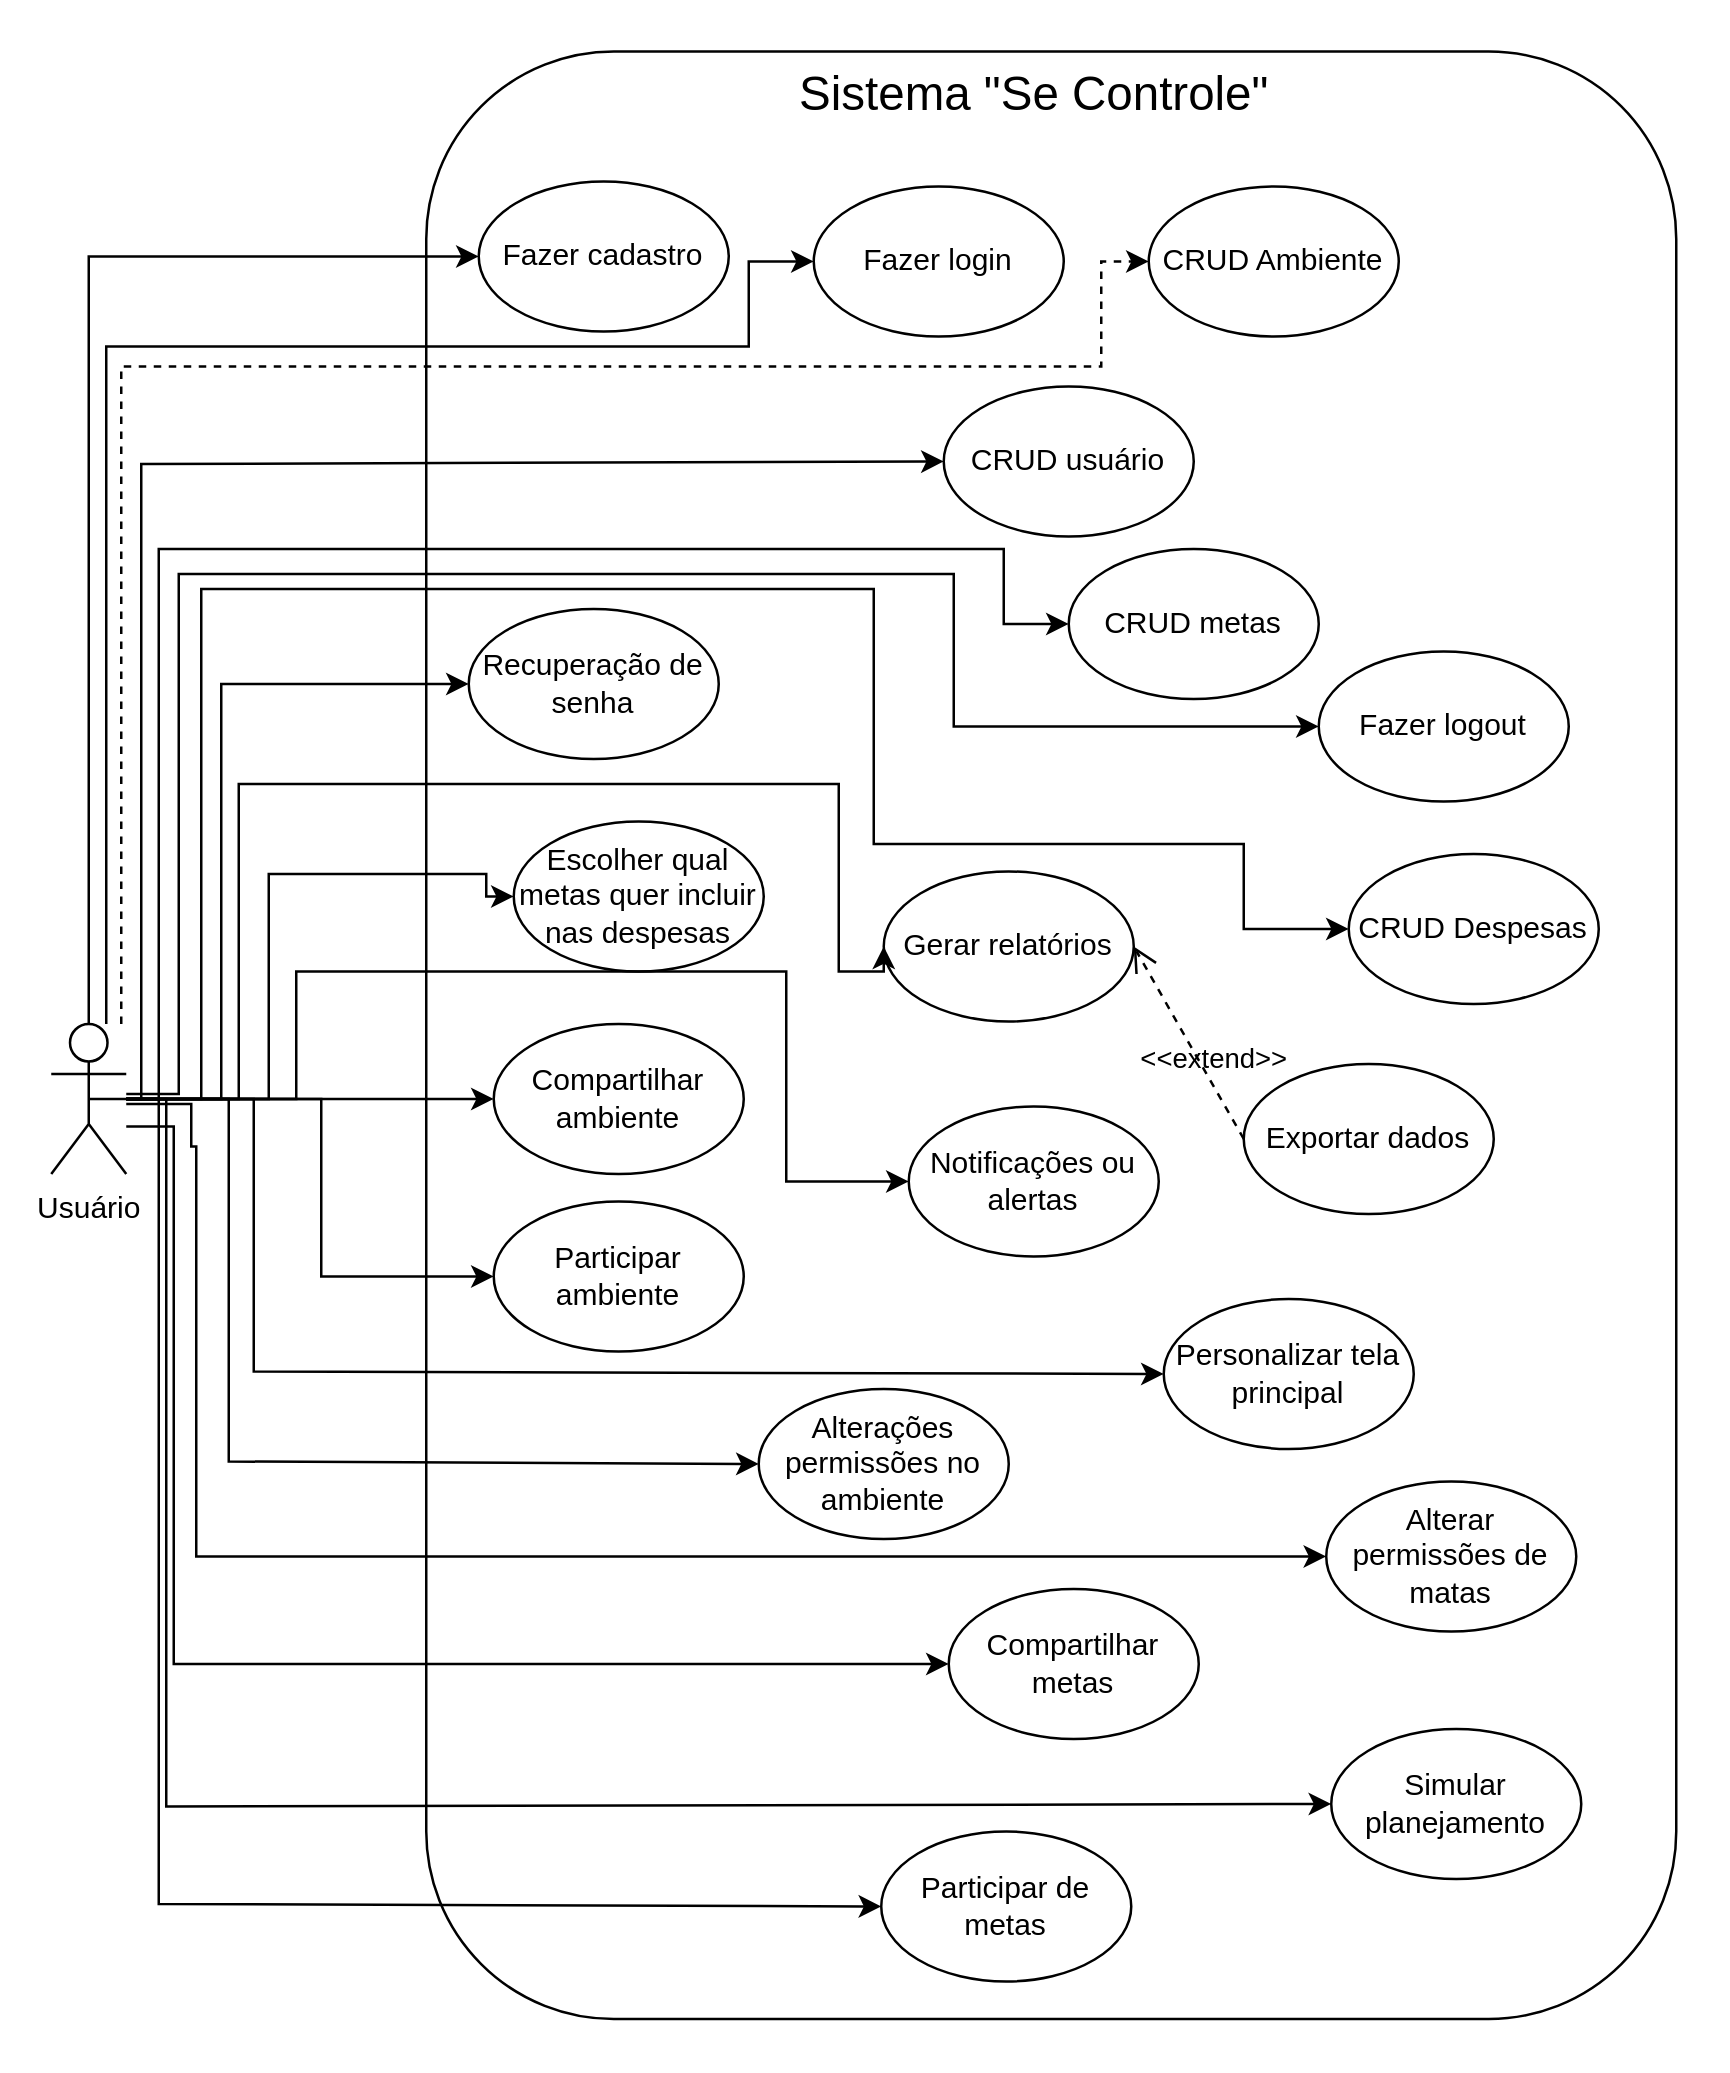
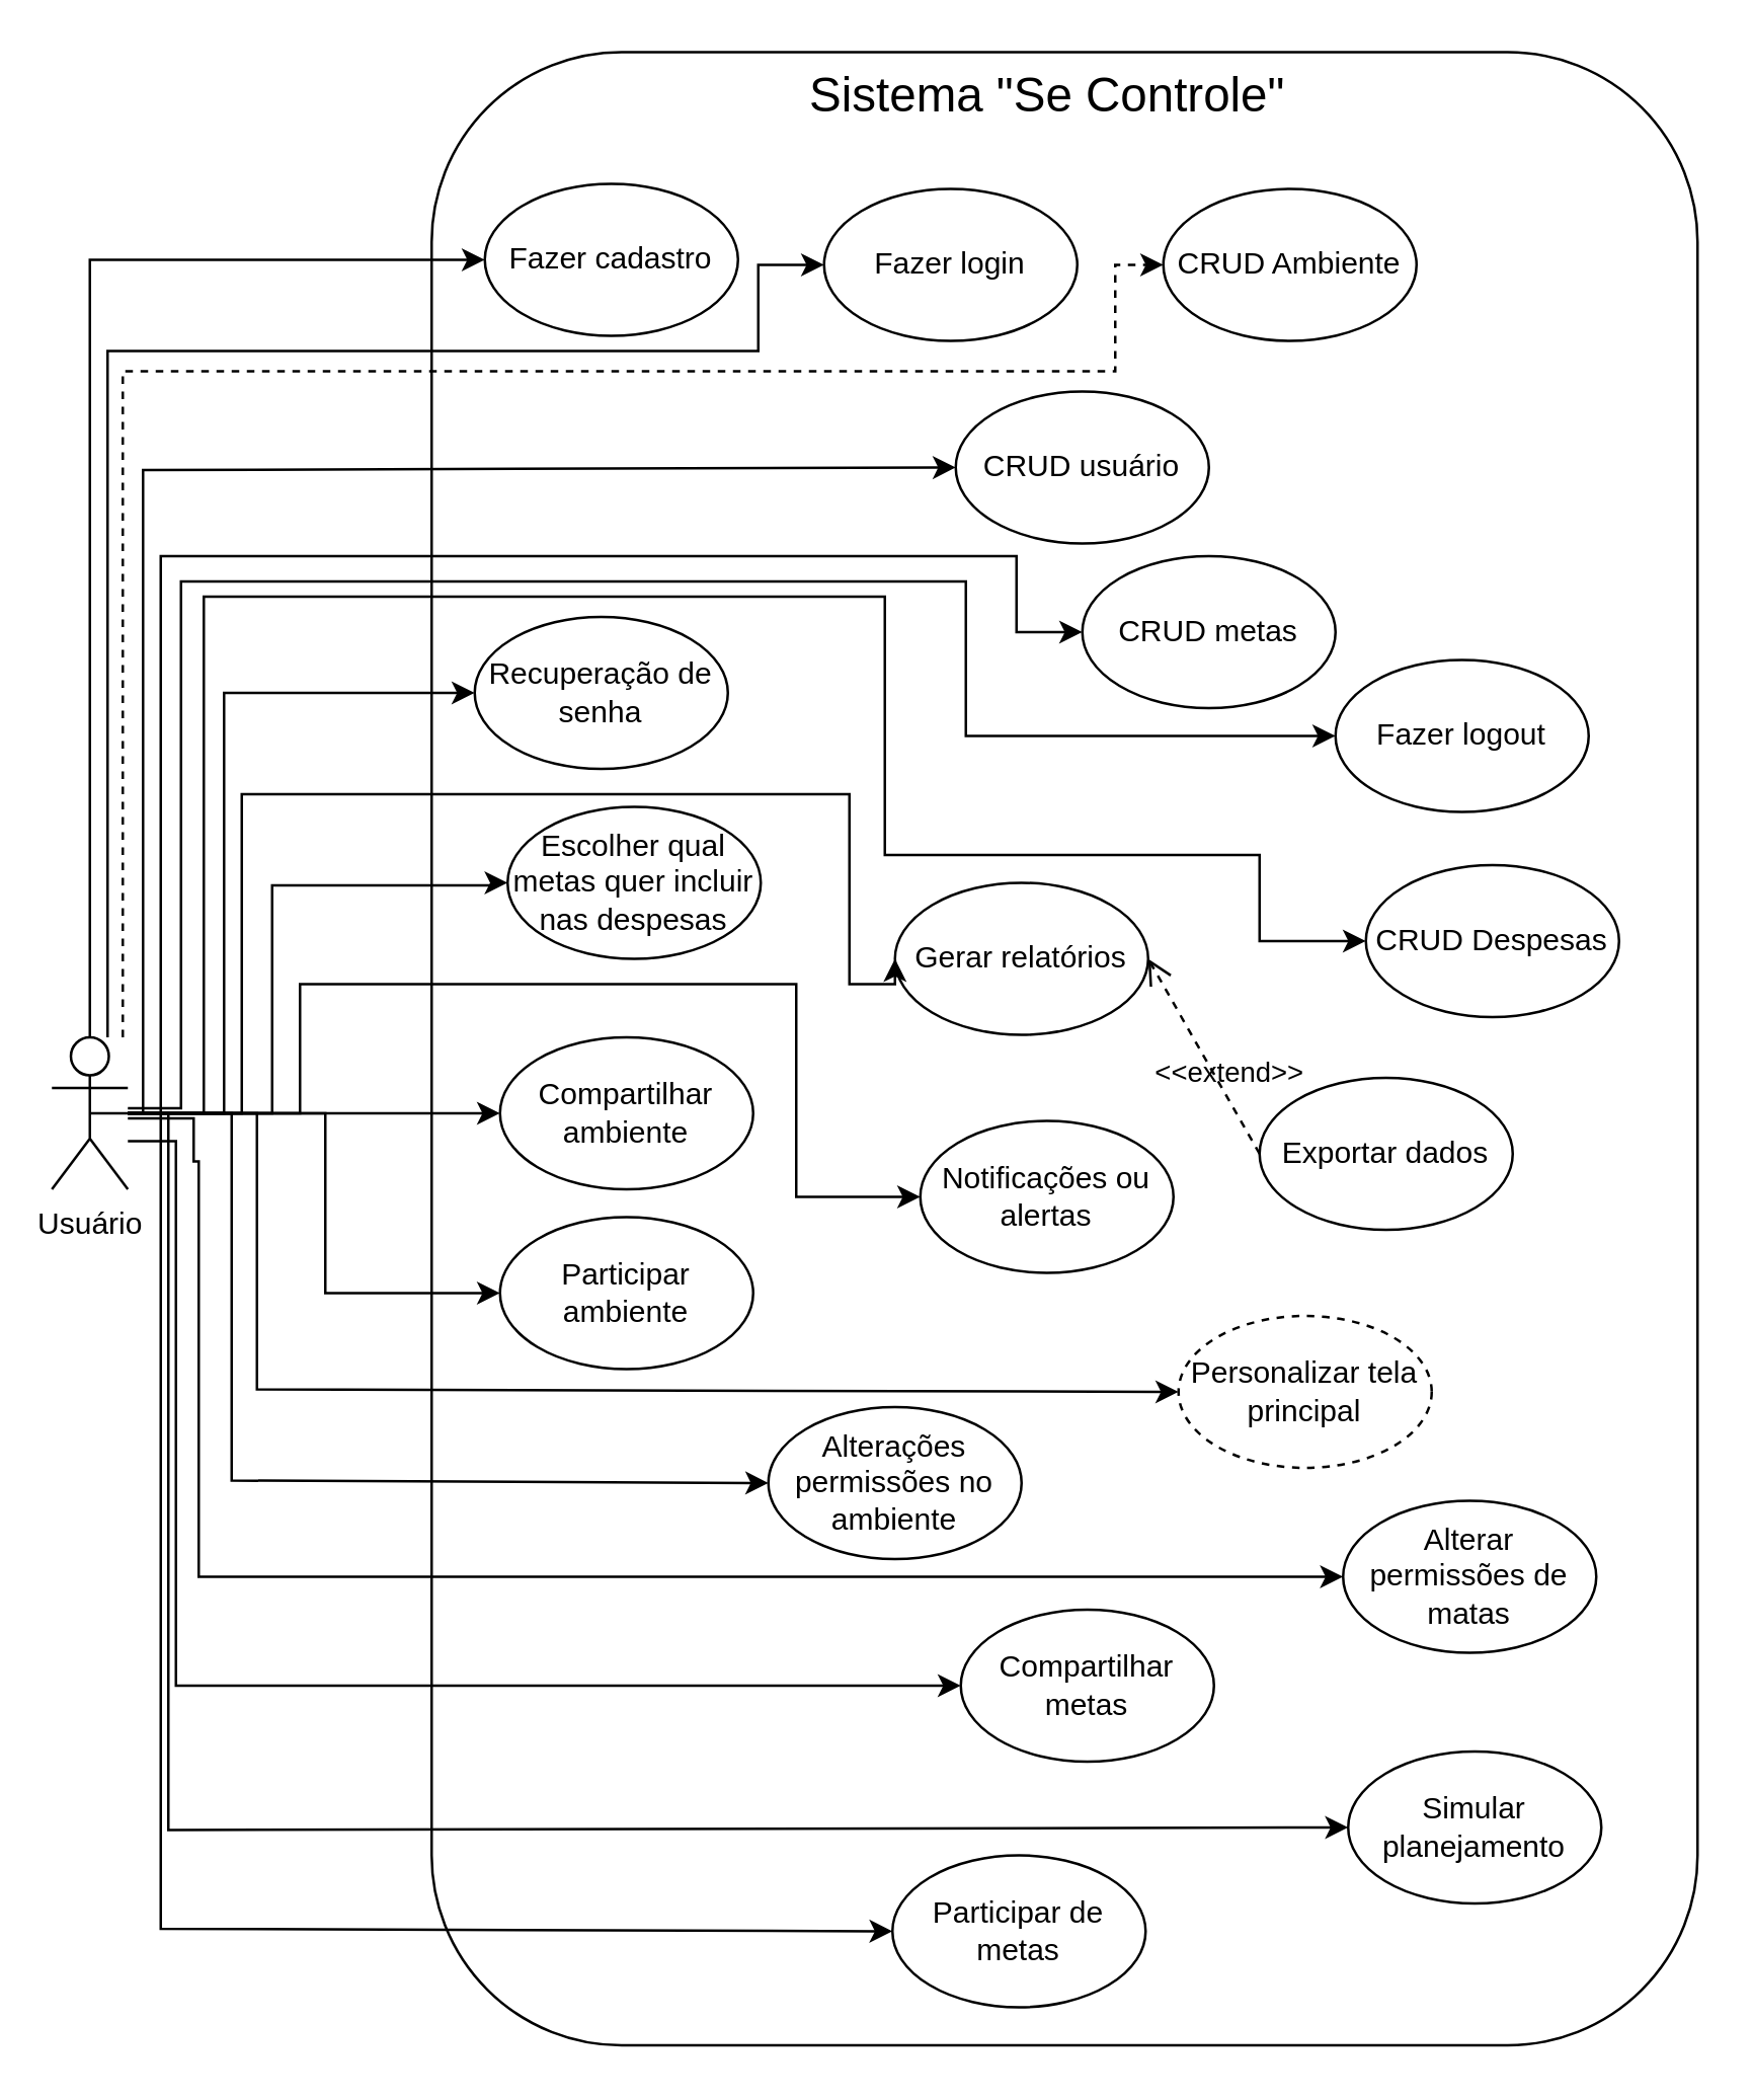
- <mxCell id="32" value="&lt;font color=&quot;#000000&quot;&gt;Escolher qual metas quer incluir nas despesas&lt;/font&gt;" style="ellipse;whiteSpace=wrap;html=1;fillColor=none;strokeColor=#000000;" parent="1" vertex="1"><mxGeometry x="205" y="328" width="100" height="60" as="geometry" /></mxCell>
+ <mxCell id="32" value="&lt;font color=&quot;#000000&quot;&gt;Escolher qual metas quer incluir nas despesas&lt;/font&gt;" style="ellipse;whiteSpace=wrap;html=1;fillColor=none;strokeColor=#000000;" parent="1" vertex="1"><mxGeometry x="200" y="318" width="100" height="60" as="geometry" /></mxCell>
- <mxCell id="30" value="&lt;font style=&quot;color: rgb(0, 0, 0);&quot;&gt;Personalizar tela principal&lt;/font&gt;" style="ellipse;whiteSpace=wrap;html=1;fillColor=none;strokeColor=#000000;" parent="1" vertex="1"><mxGeometry x="465" y="519" width="100" height="60" as="geometry" /></mxCell>
+ <mxCell id="30" value="&lt;font style=&quot;color: rgb(0, 0, 0);&quot;&gt;Personalizar tela principal&lt;/font&gt;" style="ellipse;whiteSpace=wrap;html=1;fillColor=none;strokeColor=#000000;dashed=1;" parent="1" vertex="1"><mxGeometry x="465" y="519" width="100" height="60" as="geometry" /></mxCell>
